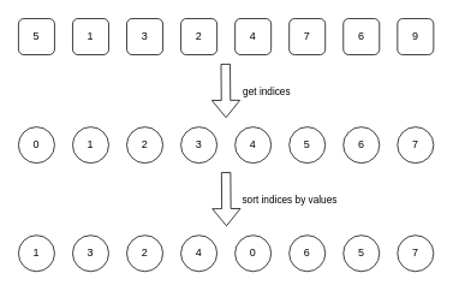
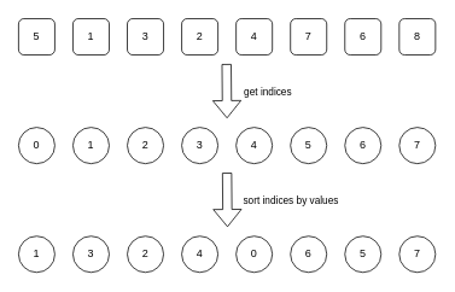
- <mxCell id="9" value="9" style="rounded=1;whiteSpace=wrap;html=1;fillColor=none;" vertex="1" parent="1"><mxGeometry x="440" y="20" width="40" height="40" as="geometry" /></mxCell>
+ <mxCell id="9" value="8" style="rounded=1;whiteSpace=wrap;html=1;fillColor=none;" vertex="1" parent="1"><mxGeometry x="440" y="20" width="40" height="40" as="geometry" /></mxCell>
